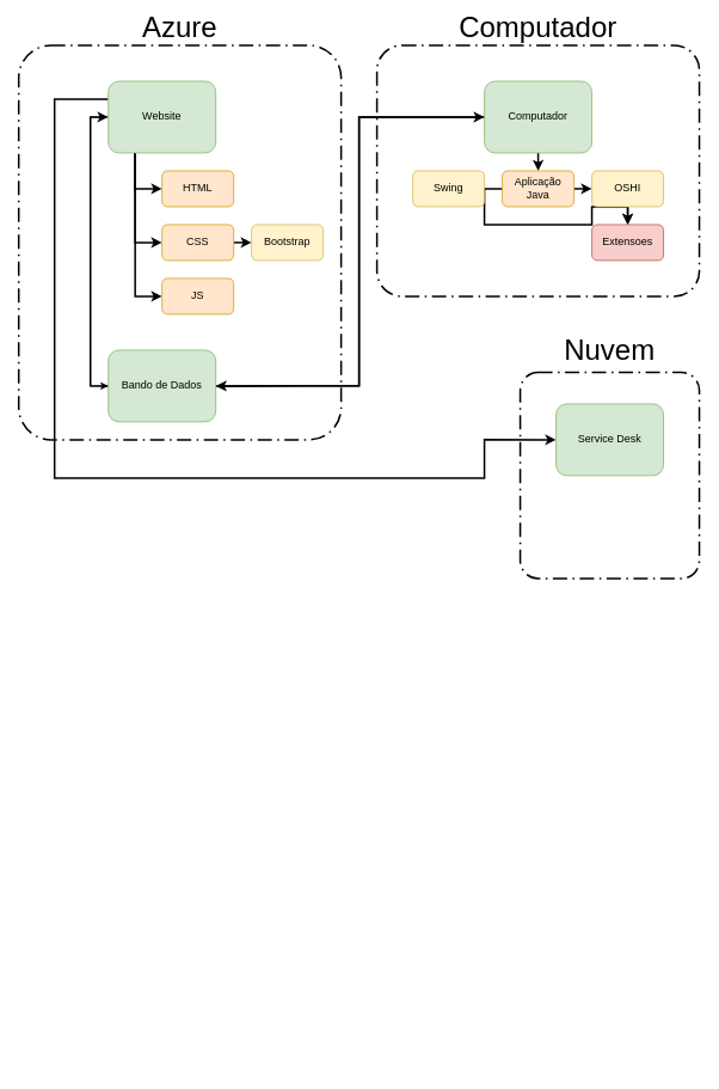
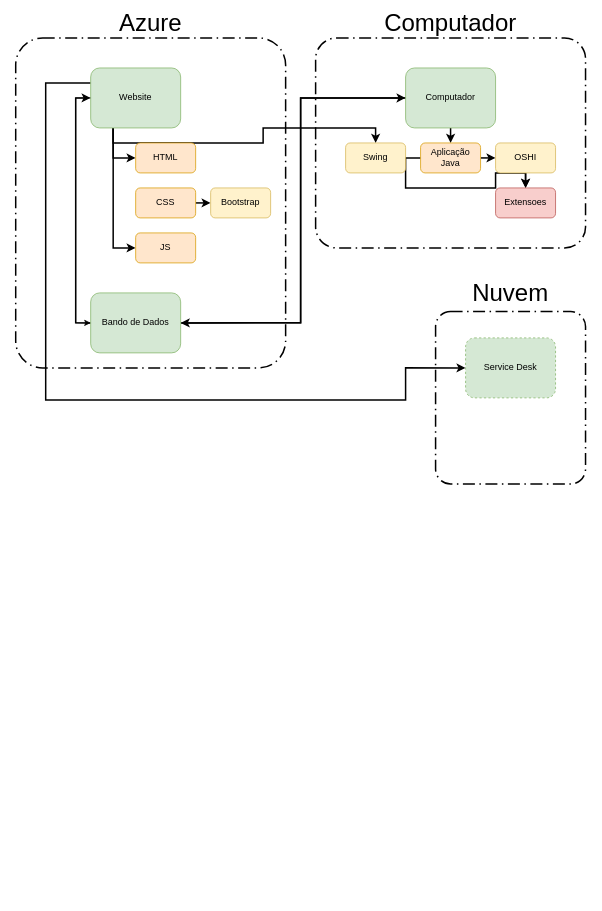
- <mxCell id="12" style="edgeStyle=orthogonalEdgeStyle;rounded=0;orthogonalLoop=1;jettySize=auto;html=1;exitX=0.25;exitY=1;exitDx=0;exitDy=0;entryX=0;entryY=0.5;entryDx=0;entryDy=0;fontSize=32;strokeWidth=2;" edge="1" parent="1" source="17" target="20"><mxGeometry relative="1" as="geometry" /></mxCell>
+ <mxCell id="12" style="edgeStyle=orthogonalEdgeStyle;rounded=0;orthogonalLoop=1;jettySize=auto;html=1;exitX=0.25;exitY=1;exitDx=0;exitDy=0;fontSize=32;strokeWidth=2;" edge="1" parent="1" source="17" target="31"><mxGeometry relative="1" as="geometry" /></mxCell>
- <mxCell id="36" value="Service Desk" style="rounded=1;whiteSpace=wrap;html=1;fillColor=#d5e8d4;strokeColor=#82b366;" vertex="1" parent="1"><mxGeometry x="620" y="450.143" width="120" height="80" as="geometry" /></mxCell>
+ <mxCell id="36" value="Service Desk" style="rounded=1;whiteSpace=wrap;html=1;fillColor=#d5e8d4;strokeColor=#82b366;dashed=1;" vertex="1" parent="1"><mxGeometry x="620" y="450.143" width="120" height="80" as="geometry" /></mxCell>
